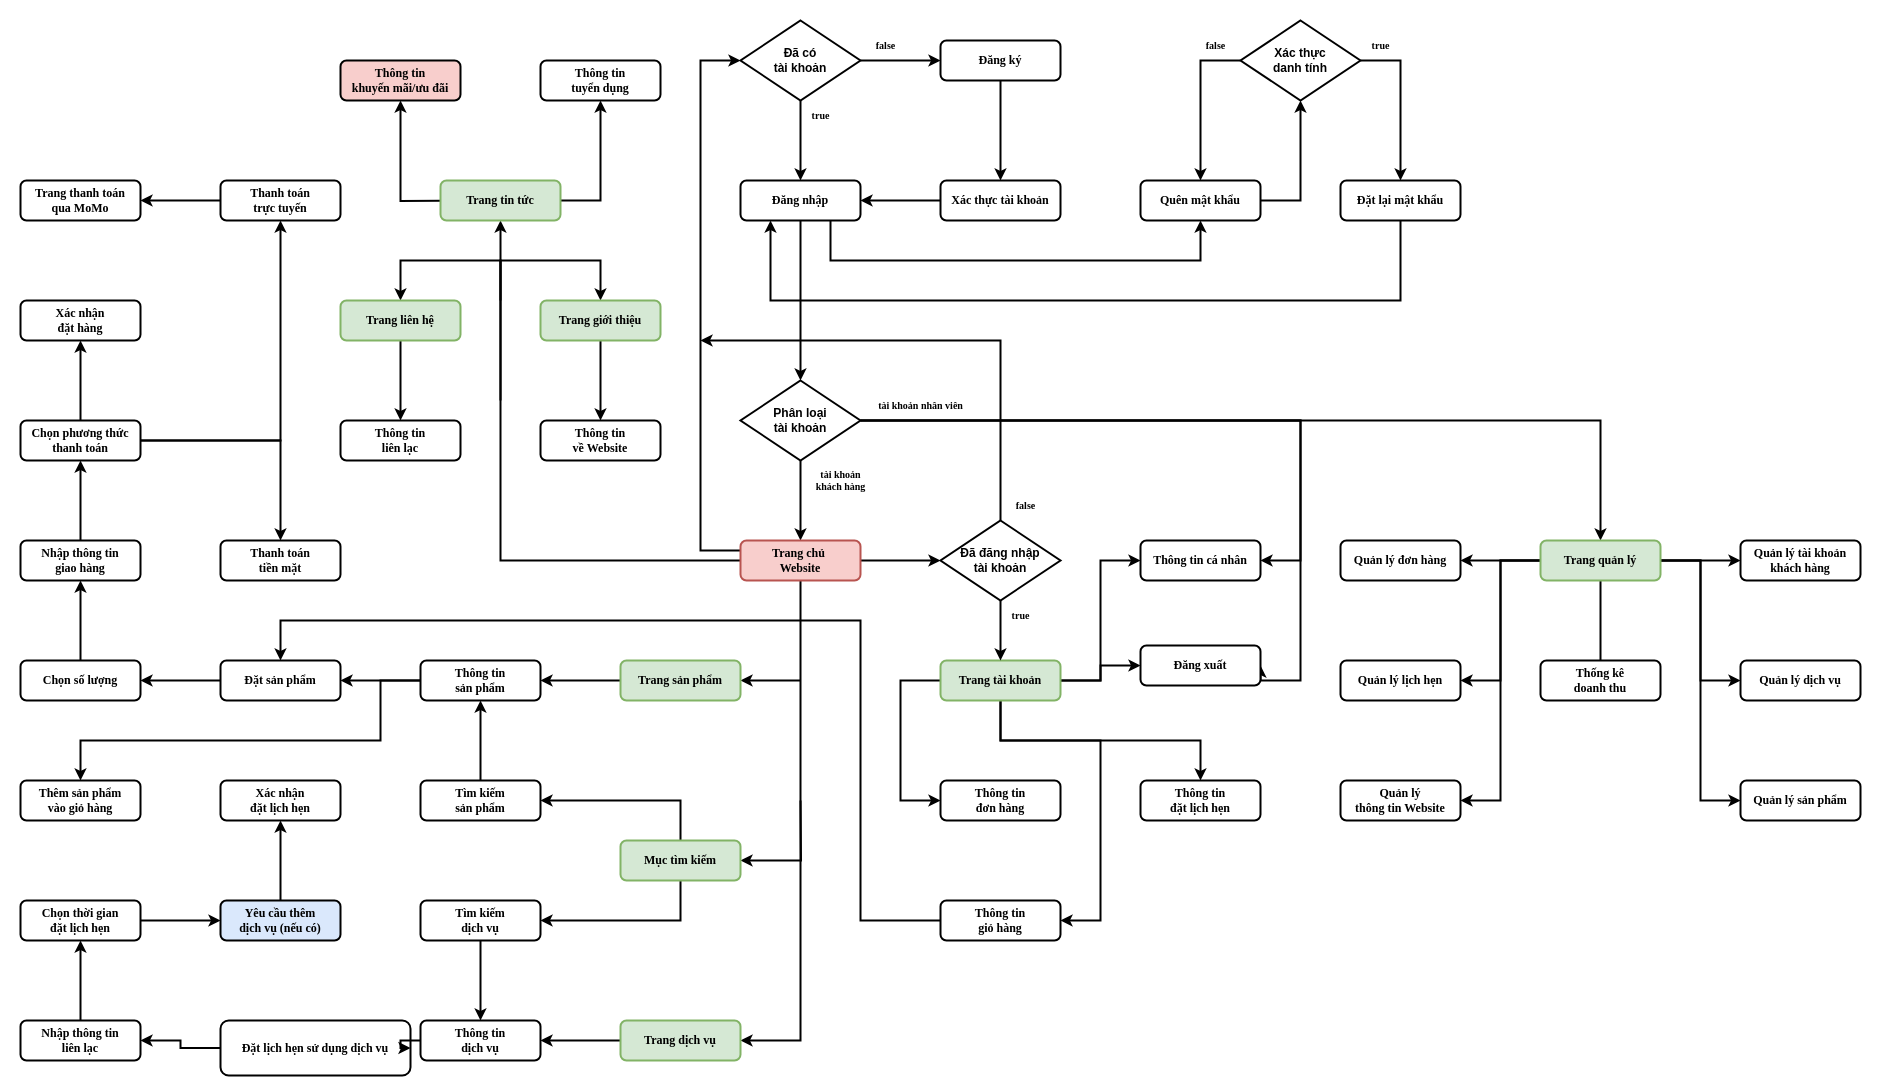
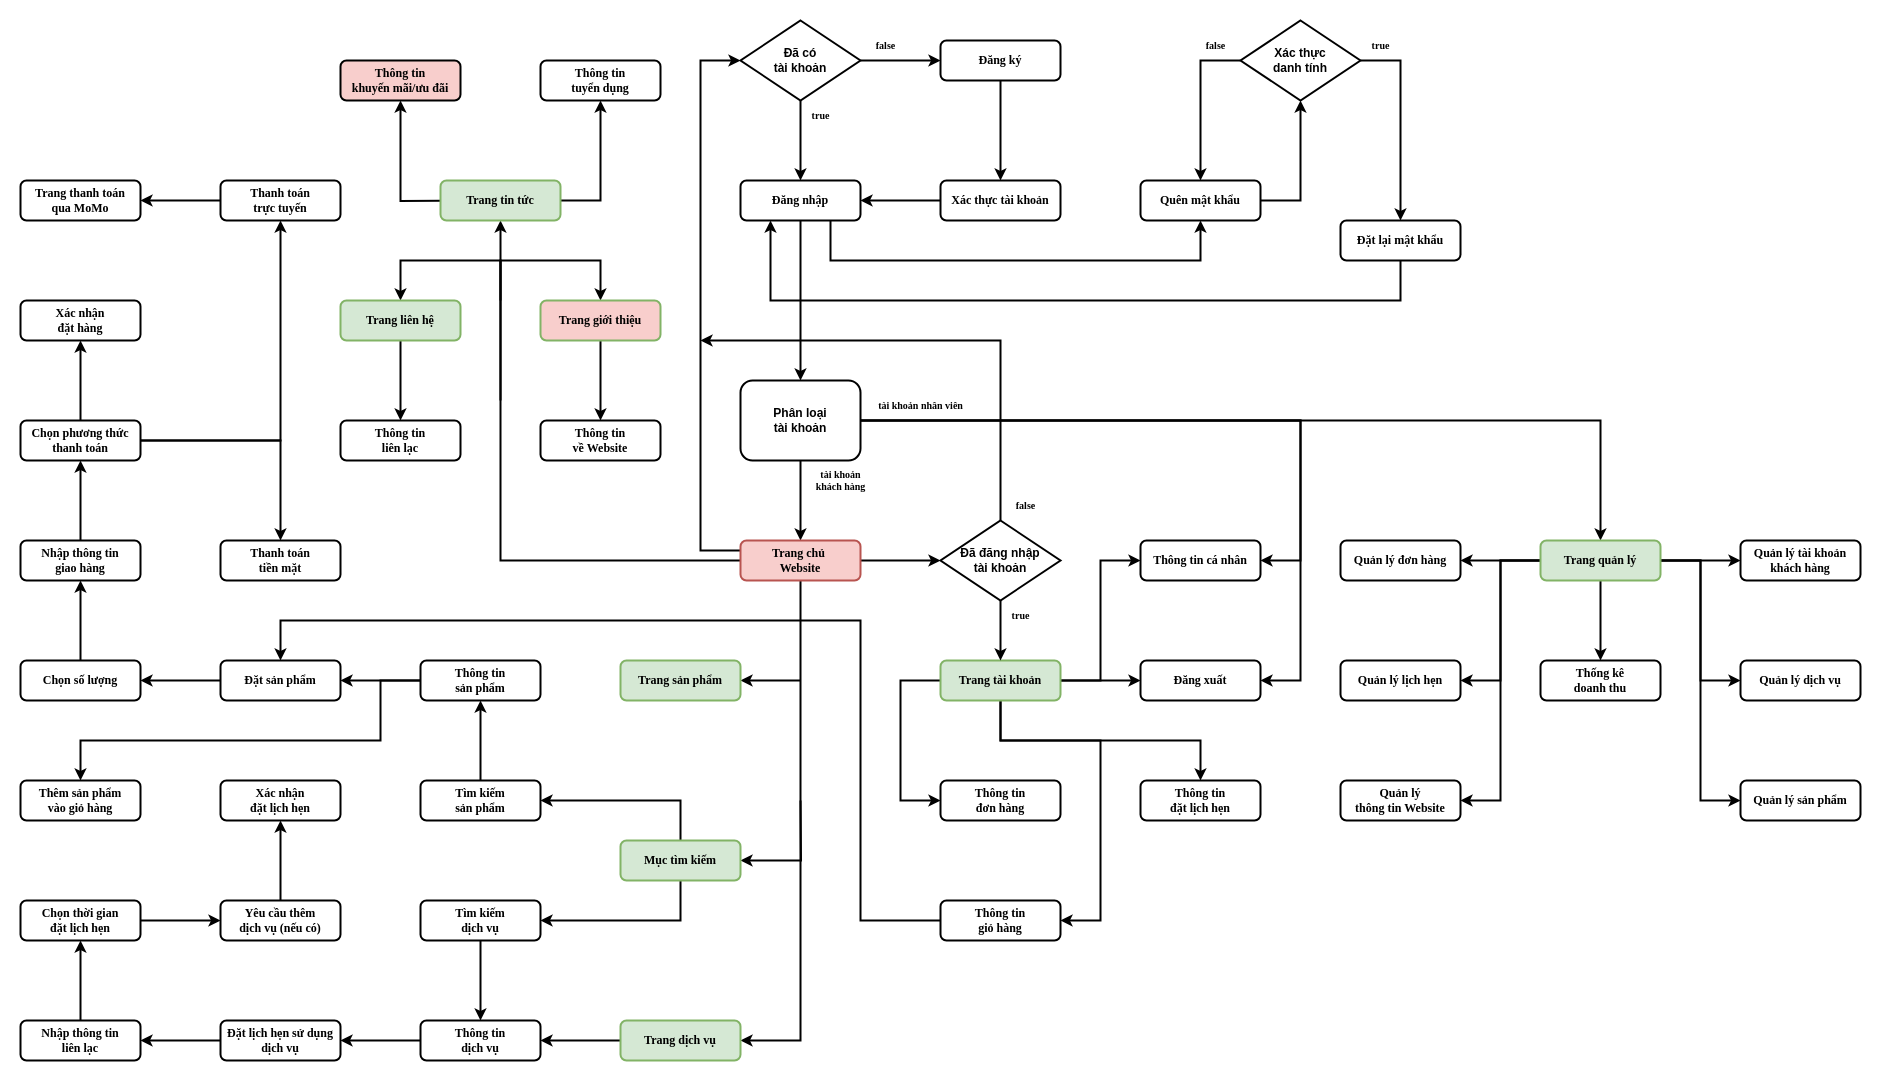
- <mxCell id="18" value="Đặt lại mật khẩu" style="rounded=1;whiteSpace=wrap;html=1;strokeWidth=2;fontFamily=Tahoma;fontStyle=1" parent="1" vertex="1"><mxGeometry x="1340" y="180" width="120" height="40" as="geometry" /></mxCell>
+ <mxCell id="18" value="Đặt lại mật khẩu" style="rounded=1;whiteSpace=wrap;html=1;strokeWidth=2;fontFamily=Tahoma;fontStyle=1" parent="1" vertex="1"><mxGeometry x="1340" y="220" width="120" height="40" as="geometry" /></mxCell>
- <mxCell id="68" value="Trang giới thiệu" style="rounded=1;whiteSpace=wrap;html=1;strokeWidth=2;fontFamily=Tahoma;fontStyle=1;fillColor=#d5e8d4;strokeColor=#82b366;" parent="1" vertex="1"><mxGeometry x="540" y="300" width="120" height="40" as="geometry" /></mxCell>
+ <mxCell id="68" value="Trang giới thiệu" style="rounded=1;whiteSpace=wrap;html=1;strokeWidth=2;fontFamily=Tahoma;fontStyle=1;fillColor=#f8cecc;strokeColor=#82b366;" parent="1" vertex="1"><mxGeometry x="540" y="300" width="120" height="40" as="geometry" /></mxCell>
- <mxCell id="23" value="Phân loại&lt;br&gt;tài khoản" style="rhombus;whiteSpace=wrap;html=1;fontStyle=1;strokeWidth=2;" parent="1" vertex="1"><mxGeometry x="740" y="380" width="120" height="80" as="geometry" /></mxCell>
+ <mxCell id="23" value="Phân loại&lt;br&gt;tài khoản" style="whiteSpace=wrap;html=1;fontStyle=1;strokeWidth=2;rounded=1;" parent="1" vertex="1"><mxGeometry x="740" y="380" width="120" height="80" as="geometry" /></mxCell>
- <mxCell id="34" style="edgeStyle=orthogonalEdgeStyle;rounded=0;orthogonalLoop=1;jettySize=auto;html=1;strokeWidth=2;endArrow=none;" parent="1" source="35" target="42" edge="1"><mxGeometry relative="1" as="geometry" /></mxCell>
+ <mxCell id="34" style="edgeStyle=orthogonalEdgeStyle;rounded=0;orthogonalLoop=1;jettySize=auto;html=1;strokeWidth=2;" parent="1" source="35" target="42" edge="1"><mxGeometry relative="1" as="geometry" /></mxCell>
- <mxCell id="59" value="Đăng xuất" style="rounded=1;whiteSpace=wrap;html=1;strokeWidth=2;fontFamily=Tahoma;fontStyle=1" parent="1" vertex="1"><mxGeometry x="1140" y="645" width="120" height="40" as="geometry" /></mxCell>
+ <mxCell id="59" value="Đăng xuất" style="rounded=1;whiteSpace=wrap;html=1;strokeWidth=2;fontFamily=Tahoma;fontStyle=1" parent="1" vertex="1"><mxGeometry x="1140" y="660" width="120" height="40" as="geometry" /></mxCell>
- <mxCell id="75" style="edgeStyle=orthogonalEdgeStyle;rounded=0;orthogonalLoop=1;jettySize=auto;html=1;entryX=1;entryY=0.5;entryDx=0;entryDy=0;strokeWidth=2;" parent="1" source="77" target="89" edge="1"><mxGeometry relative="1" as="geometry" /></mxCell>
- <mxCell id="104" value="Yêu cầu thêm&lt;br&gt;dịch vụ (nếu có)" style="rounded=1;whiteSpace=wrap;html=1;strokeWidth=2;fontFamily=Tahoma;fontStyle=1;fillColor=#dae8fc;" parent="1" vertex="1"><mxGeometry x="220" y="900" width="120" height="40" as="geometry" /></mxCell>
+ <mxCell id="104" value="Yêu cầu thêm&lt;br&gt;dịch vụ (nếu có)" style="rounded=1;whiteSpace=wrap;html=1;strokeWidth=2;fontFamily=Tahoma;fontStyle=1" parent="1" vertex="1"><mxGeometry x="220" y="900" width="120" height="40" as="geometry" /></mxCell>
- <mxCell id="82" value="Đặt lịch hẹn sử dụng dịch vụ" style="rounded=1;whiteSpace=wrap;html=1;strokeWidth=2;fontFamily=Tahoma;fontStyle=1" parent="1" vertex="1"><mxGeometry x="220" y="1020" width="190" height="55" as="geometry" /></mxCell>
+ <mxCell id="82" value="Đặt lịch hẹn sử dụng dịch vụ" style="rounded=1;whiteSpace=wrap;html=1;strokeWidth=2;fontFamily=Tahoma;fontStyle=1" parent="1" vertex="1"><mxGeometry x="220" y="1020" width="120" height="40" as="geometry" /></mxCell>
